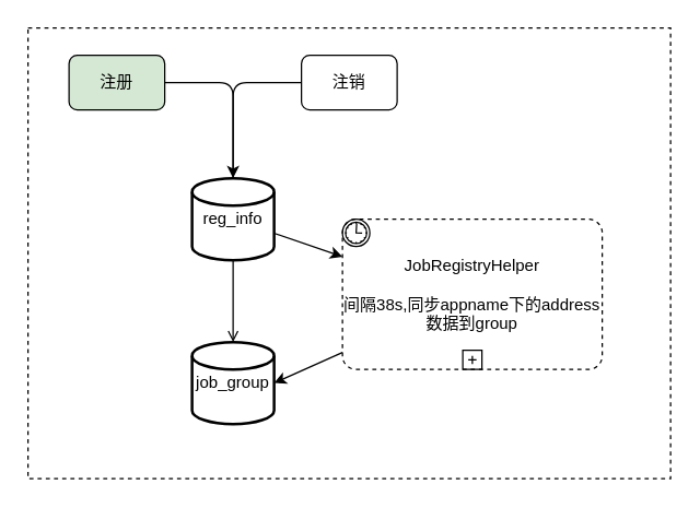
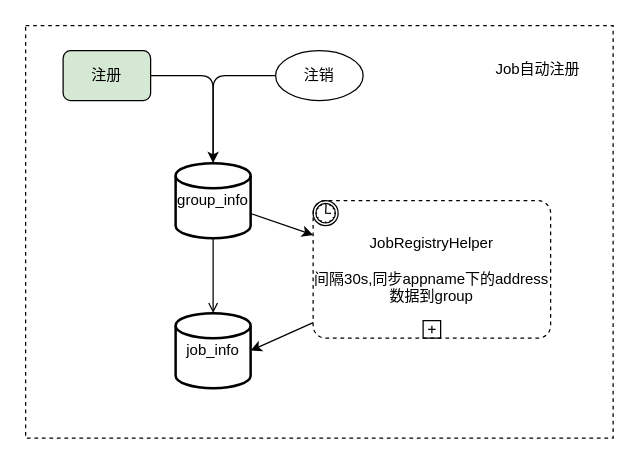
+ <mxCell id="13" value="Job自动注册" style="text;html=1;strokeColor=none;fillColor=none;align=center;verticalAlign=middle;whiteSpace=wrap;rounded=0;dashed=1;" vertex="1" parent="1"><mxGeometry x="390" y="40" width="80" height="30" as="geometry" /></mxCell>
- <mxCell id="12" value="注销" style="rounded=1;whiteSpace=wrap;html=1;" vertex="1" parent="1"><mxGeometry x="220" y="40" width="70" height="40" as="geometry" /></mxCell>
+ <mxCell id="12" value="注销" style="ellipse;whiteSpace=wrap;html=1;" vertex="1" parent="1"><mxGeometry x="220" y="40" width="70" height="40" as="geometry" /></mxCell>
- <mxCell id="5" value="reg_info" style="strokeWidth=2;html=1;shape=mxgraph.flowchart.database;whiteSpace=wrap;" vertex="1" parent="1"><mxGeometry x="140" y="130" width="60" height="60" as="geometry" /></mxCell>
+ <mxCell id="5" value="group_info" style="strokeWidth=2;html=1;shape=mxgraph.flowchart.database;whiteSpace=wrap;" vertex="1" parent="1"><mxGeometry x="140" y="130" width="60" height="60" as="geometry" /></mxCell>
- <mxCell id="8" value="JobRegistryHelper&lt;br&gt;&lt;br&gt;间隔38s,同步appname下的address数据到group" style="points=[[0.25,0,0],[0.5,0,0],[0.75,0,0],[1,0.25,0],[1,0.5,0],[1,0.75,0],[0.75,1,0],[0.5,1,0],[0.25,1,0],[0,0.75,0],[0,0.5,0],[0,0.25,0]];shape=mxgraph.bpmn.task;whiteSpace=wrap;rectStyle=rounded;size=10;html=1;taskMarker=abstract;bpmnShapeType=subprocess;isLoopSub=1;outline=eventInt;symbol=timer;" vertex="1" parent="1"><mxGeometry x="250" y="160" width="190" height="110" as="geometry" /></mxCell>
+ <mxCell id="8" value="JobRegistryHelper&lt;br&gt;&lt;br&gt;间隔30s,同步appname下的address数据到group" style="points=[[0.25,0,0],[0.5,0,0],[0.75,0,0],[1,0.25,0],[1,0.5,0],[1,0.75,0],[0.75,1,0],[0.5,1,0],[0.25,1,0],[0,0.75,0],[0,0.5,0],[0,0.25,0]];shape=mxgraph.bpmn.task;whiteSpace=wrap;rectStyle=rounded;size=10;html=1;taskMarker=abstract;bpmnShapeType=subprocess;isLoopSub=1;outline=eventInt;symbol=timer;" vertex="1" parent="1"><mxGeometry x="250" y="160" width="190" height="110" as="geometry" /></mxCell>
- <mxCell id="6" value="job_group" style="strokeWidth=2;html=1;shape=mxgraph.flowchart.database;whiteSpace=wrap;" vertex="1" parent="1"><mxGeometry x="140" y="250" width="60" height="60" as="geometry" /></mxCell>
+ <mxCell id="6" value="job_info" style="strokeWidth=2;html=1;shape=mxgraph.flowchart.database;whiteSpace=wrap;" vertex="1" parent="1"><mxGeometry x="140" y="250" width="60" height="60" as="geometry" /></mxCell>
